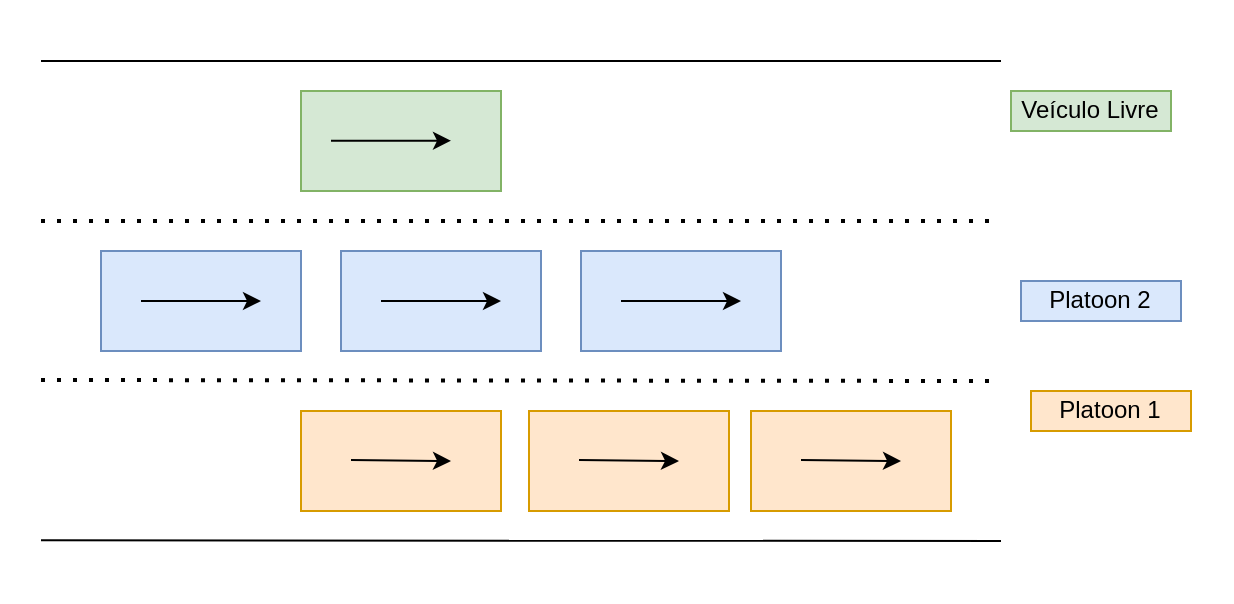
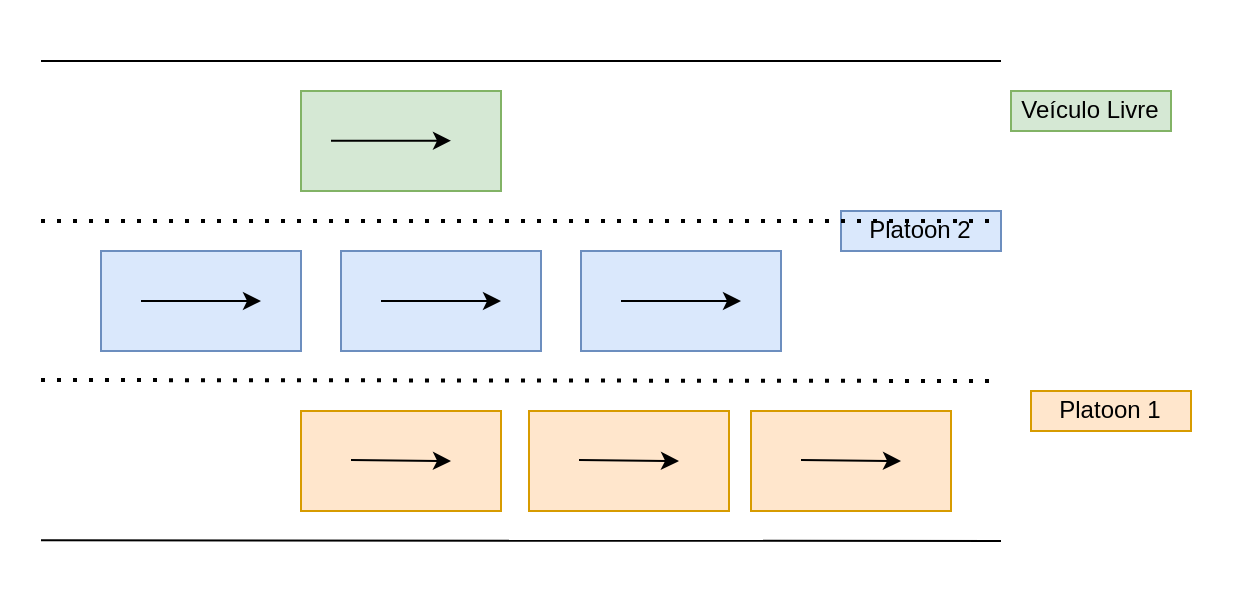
- <mxCell id="6" value="Platoon 2" style="text;html=1;strokeColor=#6c8ebf;fillColor=#dae8fc;align=center;verticalAlign=middle;whiteSpace=wrap;rounded=0;" parent="1" vertex="1"><mxGeometry x="510" y="140" width="80" height="20" as="geometry" /></mxCell>
+ <mxCell id="6" value="Platoon 2" style="text;html=1;strokeColor=#6c8ebf;fillColor=#dae8fc;align=center;verticalAlign=middle;whiteSpace=wrap;rounded=0;" parent="1" vertex="1"><mxGeometry x="420" y="105" width="80" height="20" as="geometry" /></mxCell>
